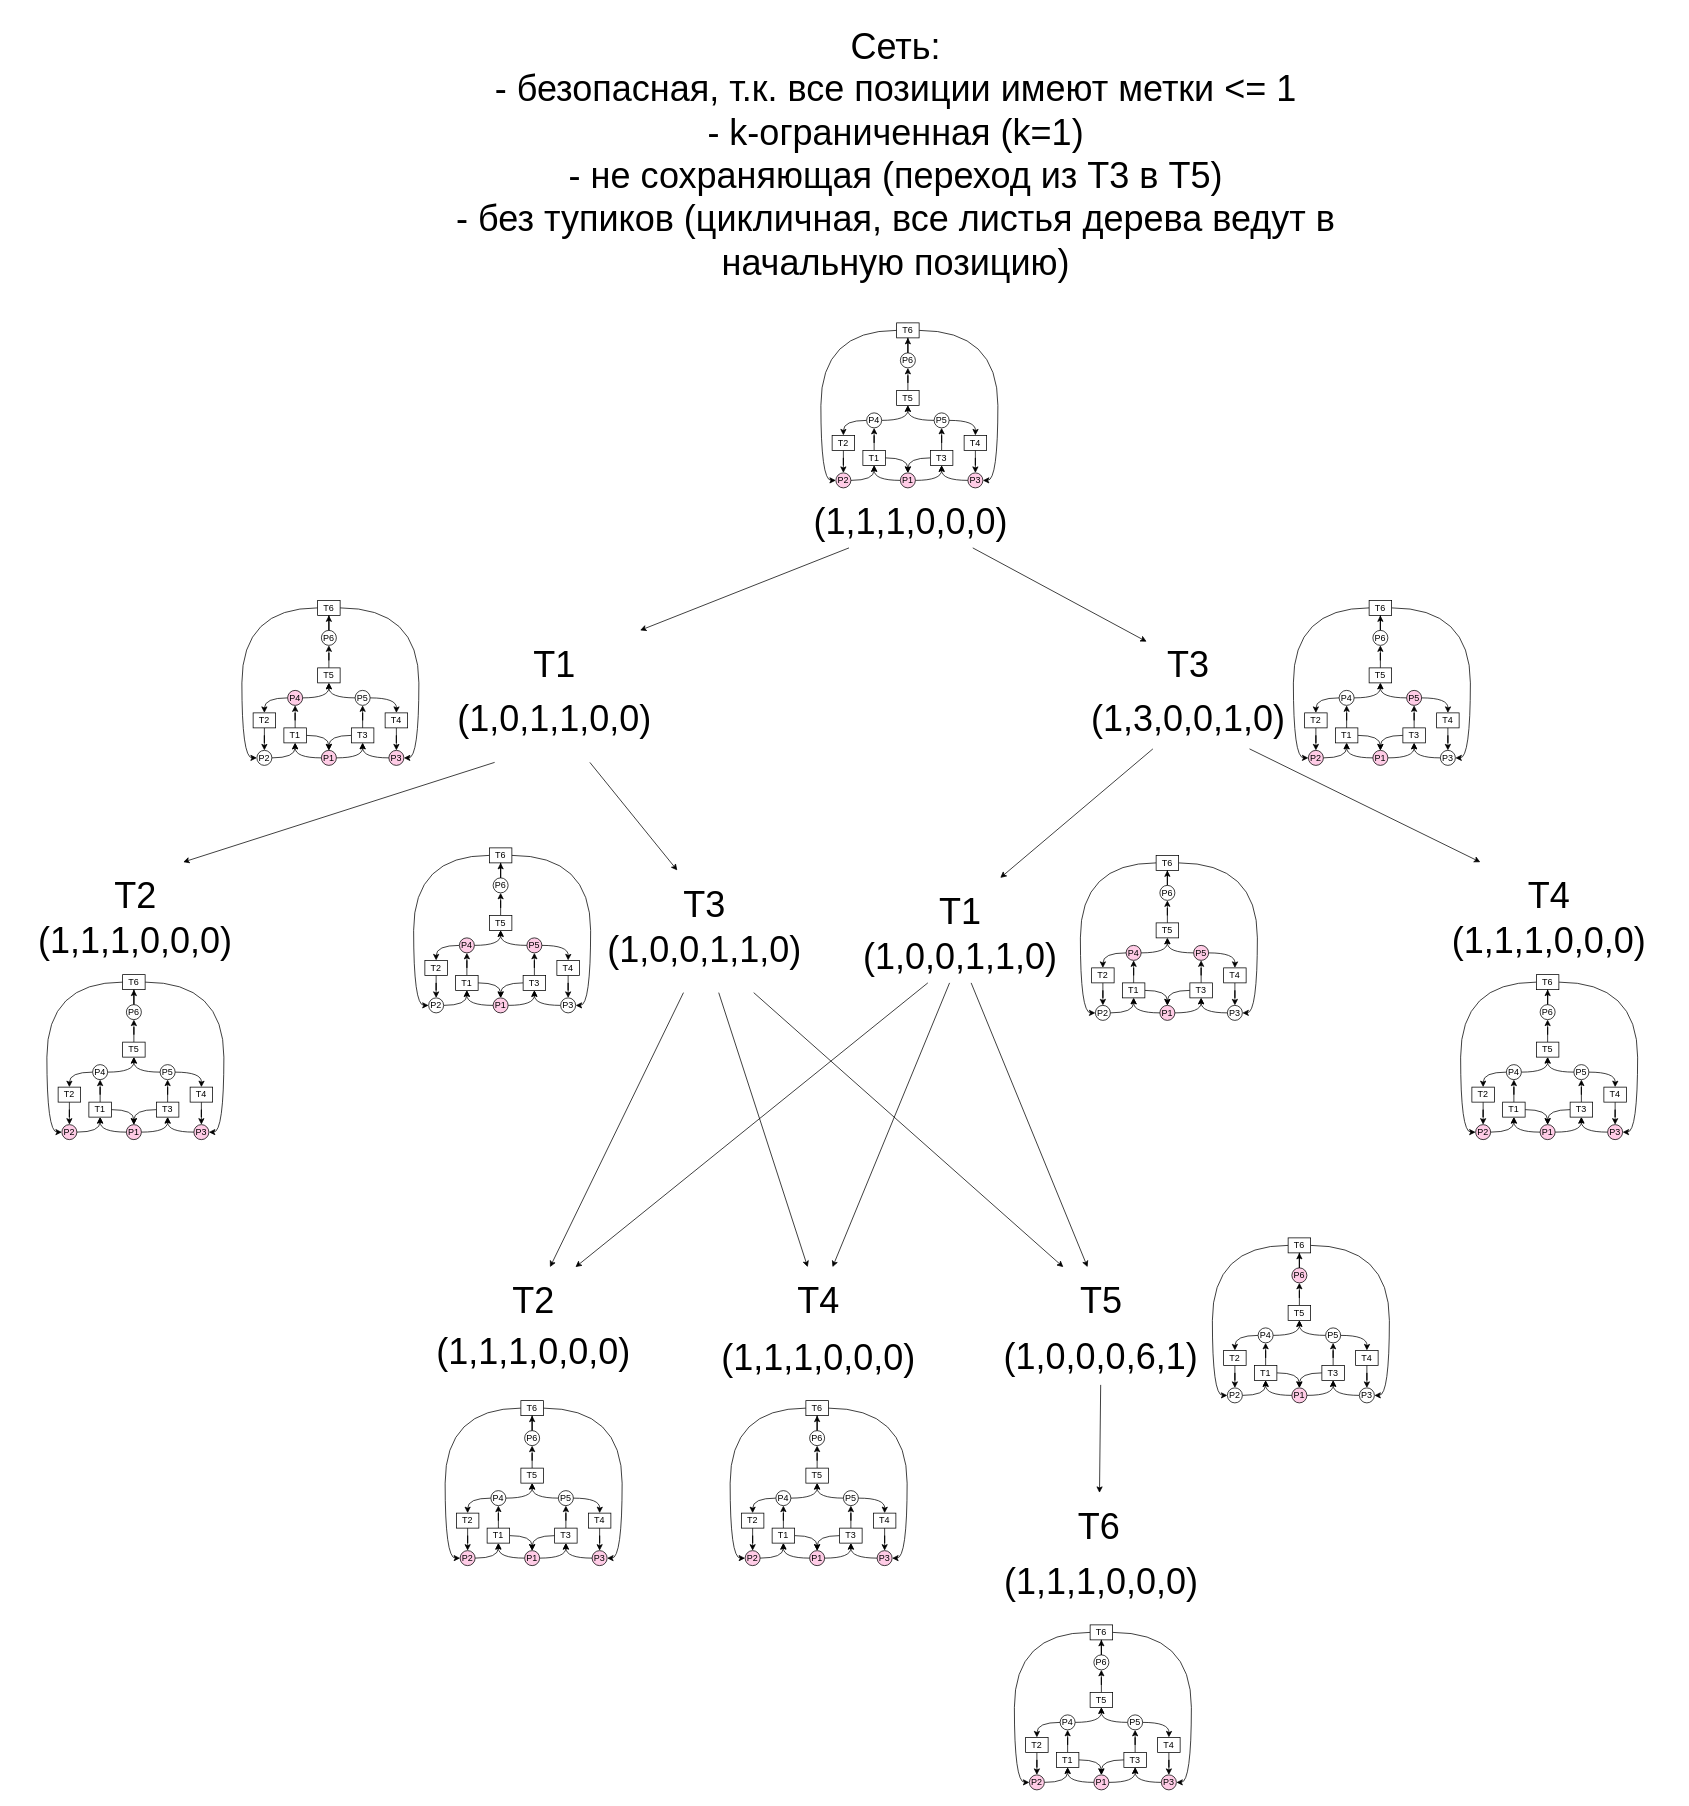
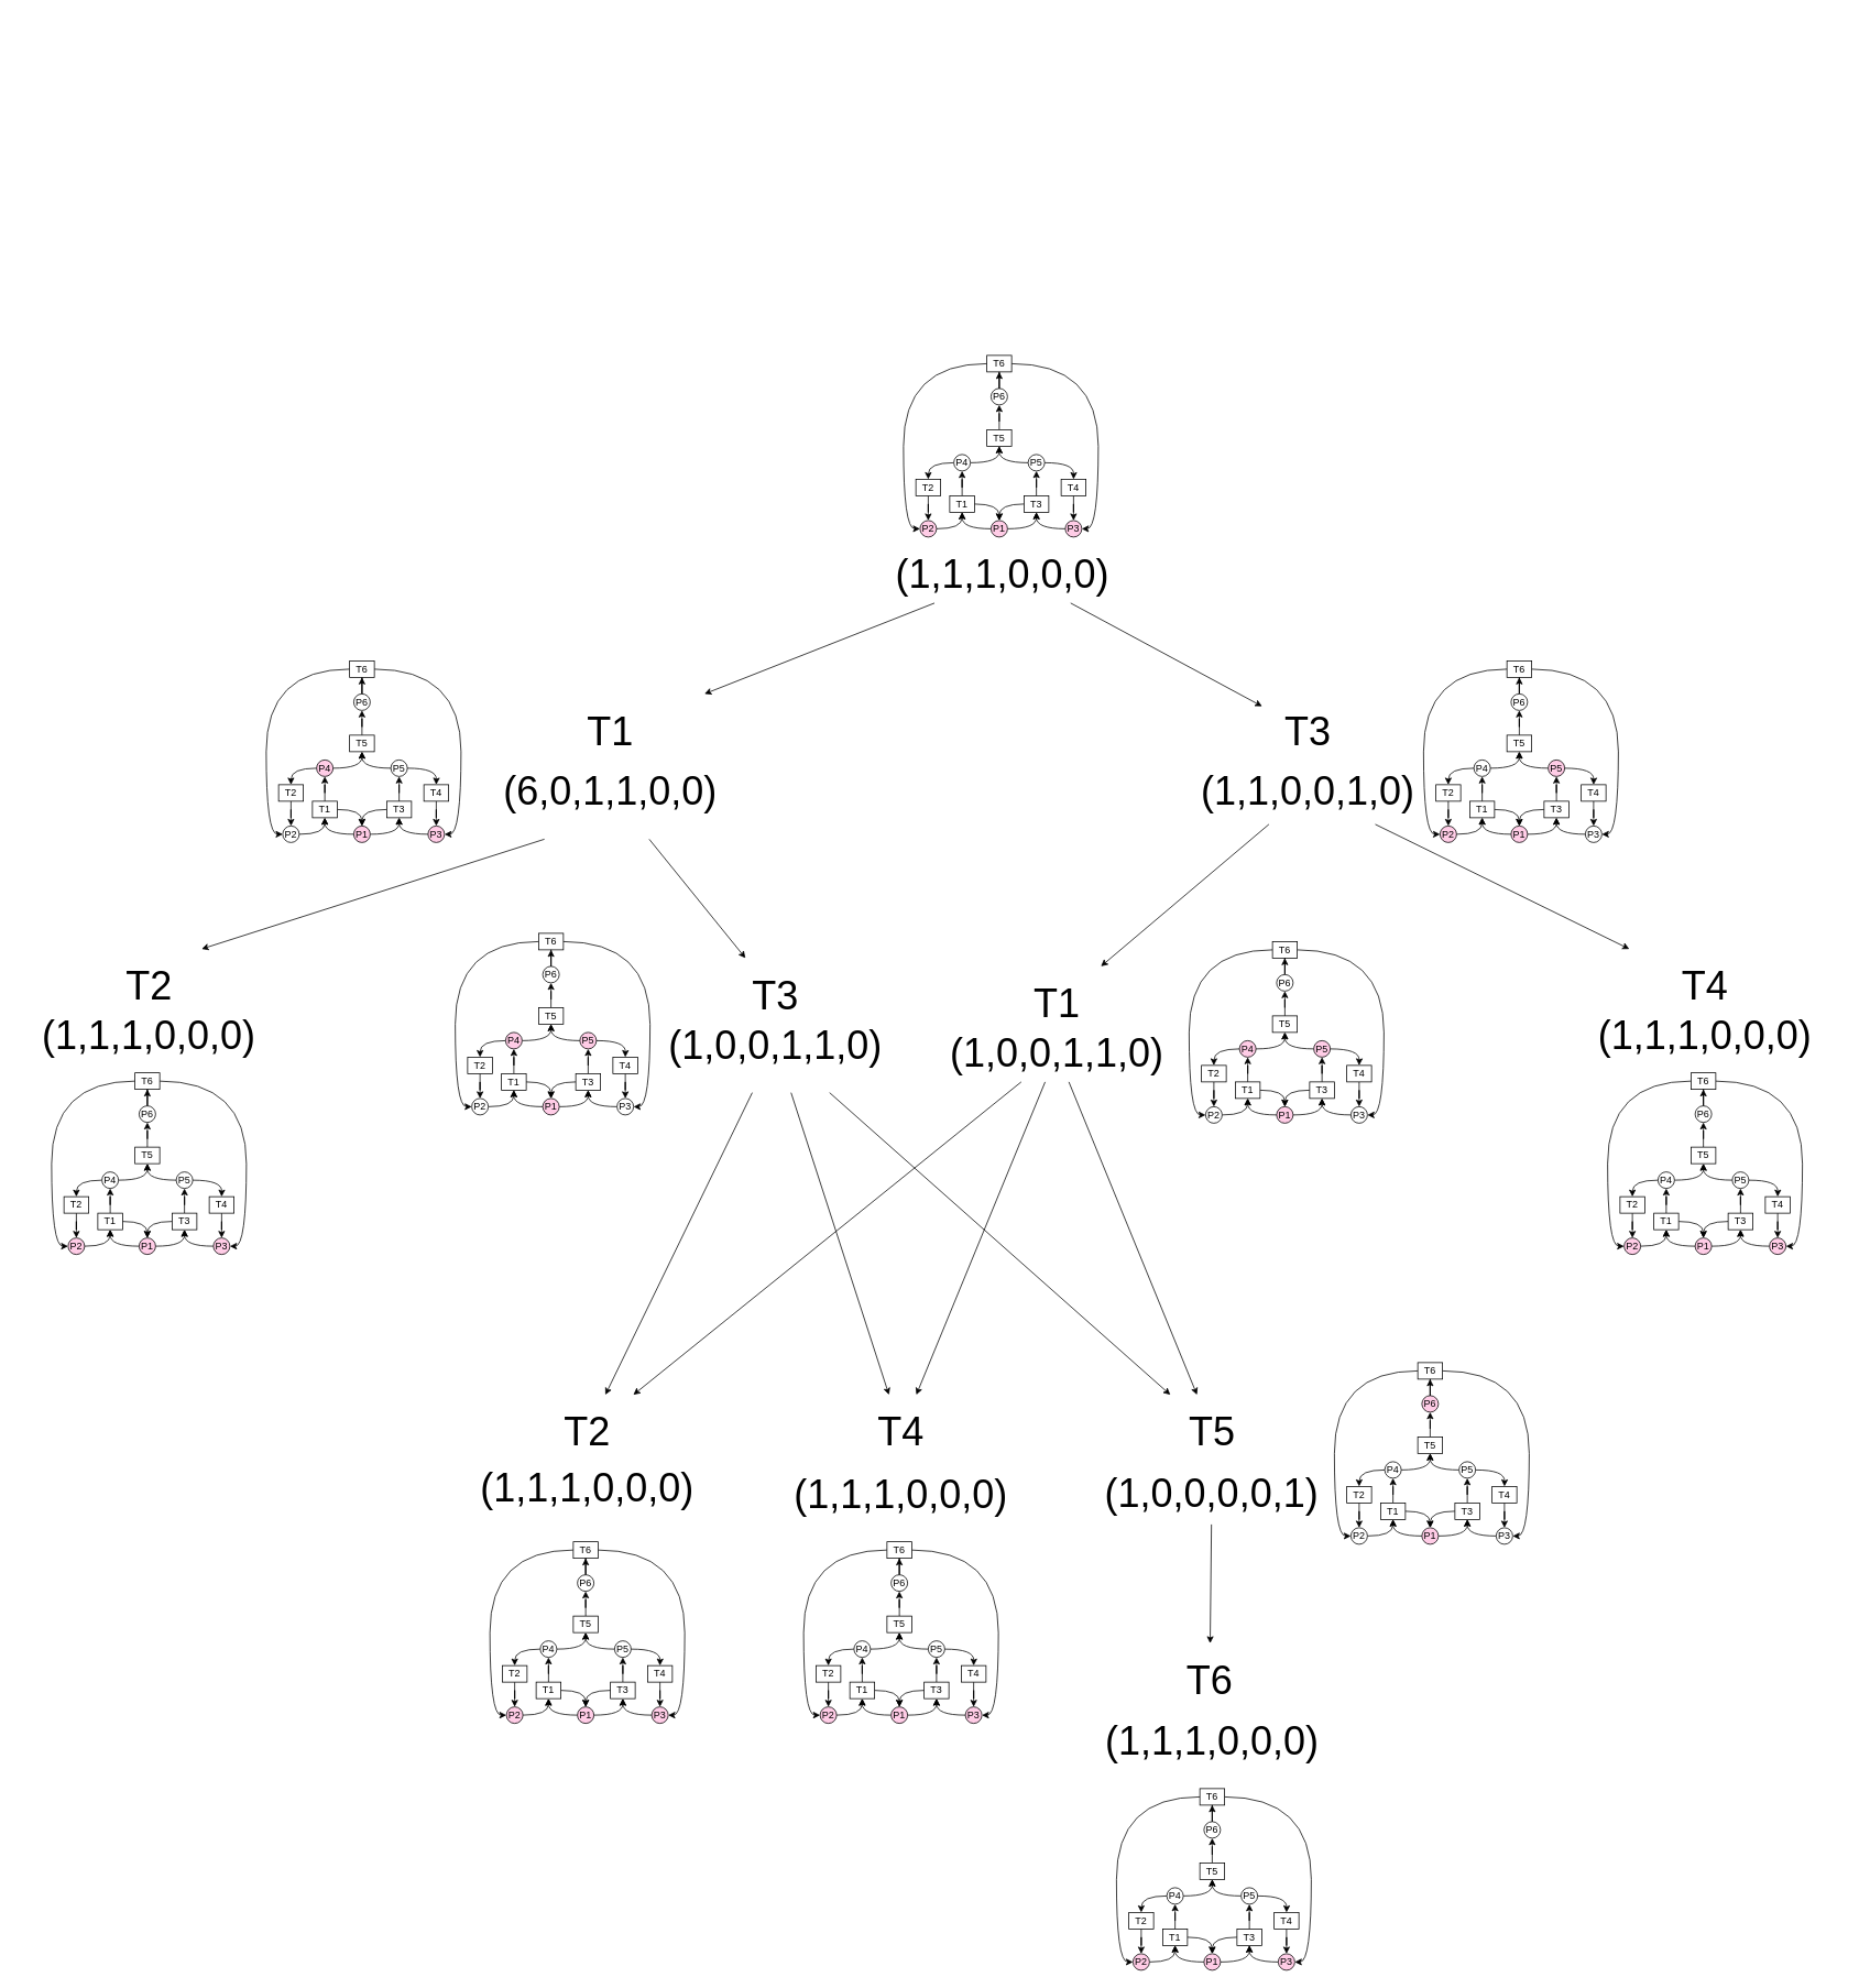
- <mxCell id="380" value="&lt;span style=&quot;font-size: 48px;&quot;&gt;Сеть:&lt;/span&gt;&lt;div&gt;&lt;span style=&quot;font-size: 48px;&quot;&gt;- безопасная, т.к. все позиции имеют метки &amp;lt;= 1&lt;br&gt;&lt;/span&gt;&lt;div&gt;&lt;span style=&quot;font-size: 48px;&quot;&gt;- k-ограниченная (k=1)&lt;/span&gt;&lt;/div&gt;&lt;/div&gt;&lt;div&gt;&lt;span style=&quot;font-size: 48px;&quot;&gt;- не сохраняющая (переход из Т3 в Т5)&lt;/span&gt;&lt;/div&gt;&lt;div&gt;&lt;span style=&quot;font-size: 48px; background-color: transparent; color: light-dark(rgb(0, 0, 0), rgb(255, 255, 255));&quot;&gt;- без тупиков (цикличная, все листья дерева ведут в начальную позицию)&lt;/span&gt;&lt;/div&gt;" style="text;html=1;align=center;verticalAlign=middle;whiteSpace=wrap;rounded=0;" vertex="1" parent="1"><mxGeometry x="579" y="20" width="1230" height="370" as="geometry" /></mxCell>
- <mxCell id="4" value="&lt;font style=&quot;font-size: 48px;&quot;&gt;(1,0,1,1,0,0)&lt;/font&gt;" style="text;html=1;align=center;verticalAlign=middle;whiteSpace=wrap;rounded=0;" vertex="1" parent="1"><mxGeometry x="579" y="900" width="320" height="116" as="geometry" /></mxCell>
+ <mxCell id="4" value="&lt;font style=&quot;font-size: 48px;&quot;&gt;(6,0,1,1,0,0)&lt;/font&gt;" style="text;html=1;align=center;verticalAlign=middle;whiteSpace=wrap;rounded=0;" vertex="1" parent="1"><mxGeometry x="579" y="900" width="320" height="116" as="geometry" /></mxCell>
- <mxCell id="3" value="&lt;font style=&quot;font-size: 48px;&quot;&gt;(1,3,0,0,1,0)&lt;/font&gt;" style="text;html=1;align=center;verticalAlign=middle;whiteSpace=wrap;rounded=0;" vertex="1" parent="1"><mxGeometry x="1414" y="918" width="340" height="80" as="geometry" /></mxCell>
+ <mxCell id="3" value="&lt;font style=&quot;font-size: 48px;&quot;&gt;(1,1,0,0,1,0)&lt;/font&gt;" style="text;html=1;align=center;verticalAlign=middle;whiteSpace=wrap;rounded=0;" vertex="1" parent="1"><mxGeometry x="1414" y="918" width="340" height="80" as="geometry" /></mxCell>
- <mxCell id="140" value="&lt;font style=&quot;font-size: 48px;&quot;&gt;(1,0,0,0,6,1)&lt;/font&gt;" style="text;html=1;align=center;verticalAlign=middle;whiteSpace=wrap;rounded=0;" vertex="1" parent="1"><mxGeometry x="1304" y="1770" width="327" height="76" as="geometry" /></mxCell>
+ <mxCell id="140" value="&lt;font style=&quot;font-size: 48px;&quot;&gt;(1,0,0,0,0,1)&lt;/font&gt;" style="text;html=1;align=center;verticalAlign=middle;whiteSpace=wrap;rounded=0;" vertex="1" parent="1"><mxGeometry x="1304" y="1770" width="327" height="76" as="geometry" /></mxCell>
